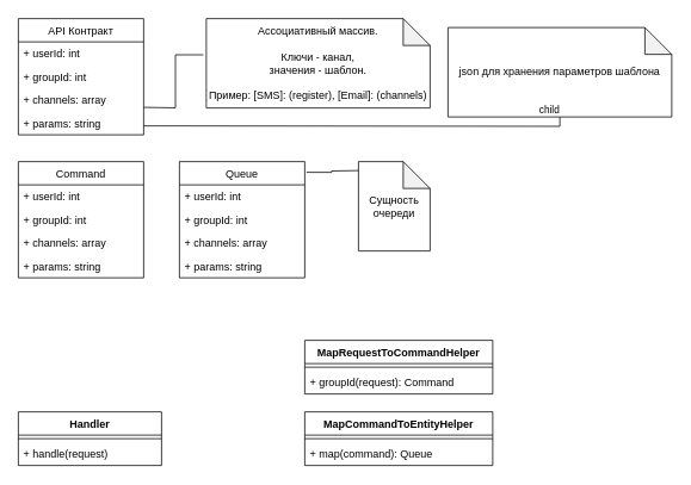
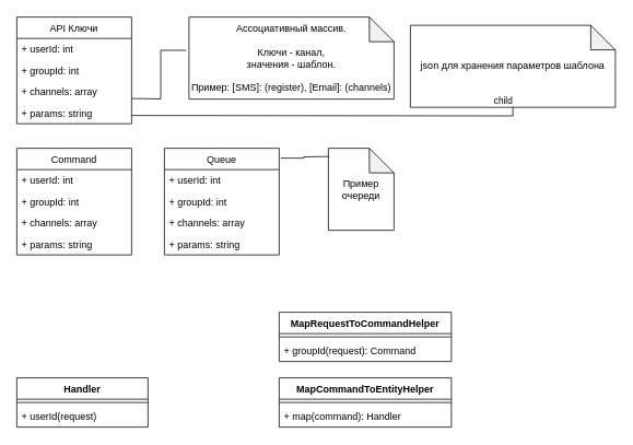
- <mxCell id="2" value="API Контракт" style="swimlane;fontStyle=0;childLayout=stackLayout;horizontal=1;startSize=26;fillColor=none;horizontalStack=0;resizeParent=1;resizeParentMax=0;resizeLast=0;collapsible=1;marginBottom=0;" parent="1" vertex="1"><mxGeometry x="20" y="20" width="140" height="130" as="geometry" /></mxCell>
+ <mxCell id="2" value="API Ключи" style="swimlane;fontStyle=0;childLayout=stackLayout;horizontal=1;startSize=26;fillColor=none;horizontalStack=0;resizeParent=1;resizeParentMax=0;resizeLast=0;collapsible=1;marginBottom=0;" parent="1" vertex="1"><mxGeometry x="20" y="20" width="140" height="130" as="geometry" /></mxCell>
- <mxCell id="28" value="Сущность&lt;br&gt;очереди" style="shape=note;whiteSpace=wrap;html=1;backgroundOutline=1;darkOpacity=0.05;" vertex="1" parent="1"><mxGeometry x="400" y="180" width="80" height="100" as="geometry" /></mxCell>
+ <mxCell id="28" value="Пример&lt;br&gt;очереди" style="shape=note;whiteSpace=wrap;html=1;backgroundOutline=1;darkOpacity=0.05;" vertex="1" parent="1"><mxGeometry x="400" y="180" width="80" height="100" as="geometry" /></mxCell>
- <mxCell id="19" value="+ handle(request)&#10;" style="text;strokeColor=none;fillColor=none;align=left;verticalAlign=top;spacingLeft=4;spacingRight=4;overflow=hidden;rotatable=0;points=[[0,0.5],[1,0.5]];portConstraint=eastwest;" vertex="1" parent="17"><mxGeometry y="34" width="160" height="26" as="geometry" /></mxCell>
+ <mxCell id="19" value="+ userId(request)&#10;" style="text;strokeColor=none;fillColor=none;align=left;verticalAlign=top;spacingLeft=4;spacingRight=4;overflow=hidden;rotatable=0;points=[[0,0.5],[1,0.5]];portConstraint=eastwest;" vertex="1" parent="17"><mxGeometry y="34" width="160" height="26" as="geometry" /></mxCell>
- <mxCell id="22" value="+ map(command): Queue&#10;" style="text;strokeColor=none;fillColor=none;align=left;verticalAlign=top;spacingLeft=4;spacingRight=4;overflow=hidden;rotatable=0;points=[[0,0.5],[1,0.5]];portConstraint=eastwest;" vertex="1" parent="20"><mxGeometry y="34" width="210" height="26" as="geometry" /></mxCell>
+ <mxCell id="22" value="+ map(command): Handler&#10;" style="text;strokeColor=none;fillColor=none;align=left;verticalAlign=top;spacingLeft=4;spacingRight=4;overflow=hidden;rotatable=0;points=[[0,0.5],[1,0.5]];portConstraint=eastwest;" vertex="1" parent="20"><mxGeometry y="34" width="210" height="26" as="geometry" /></mxCell>
